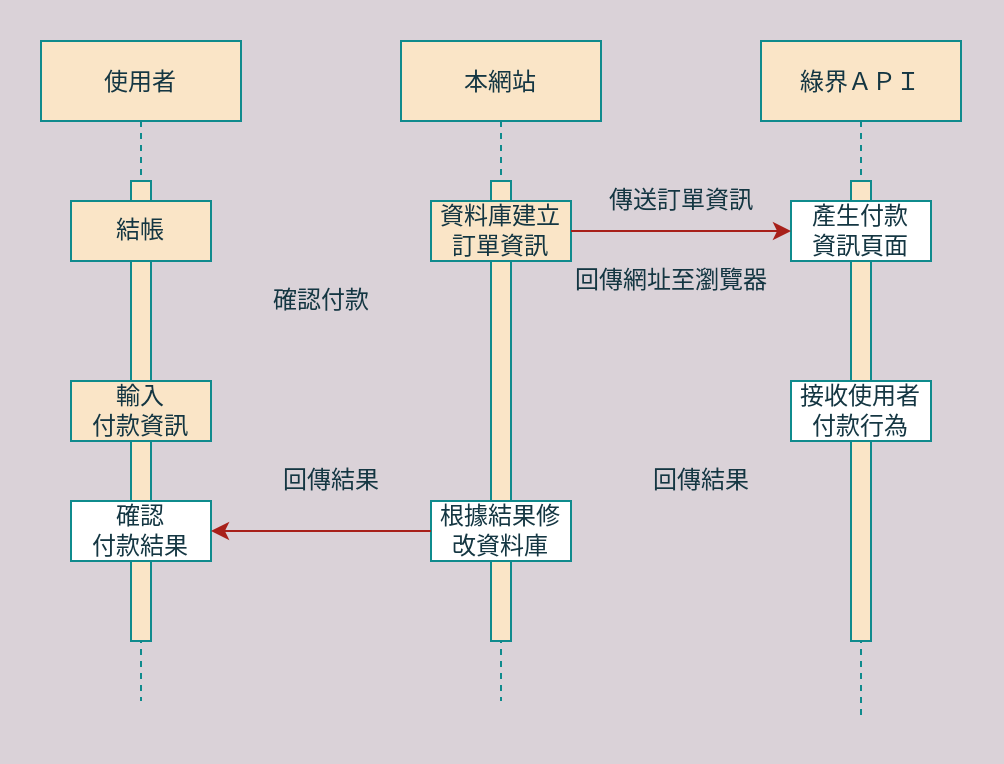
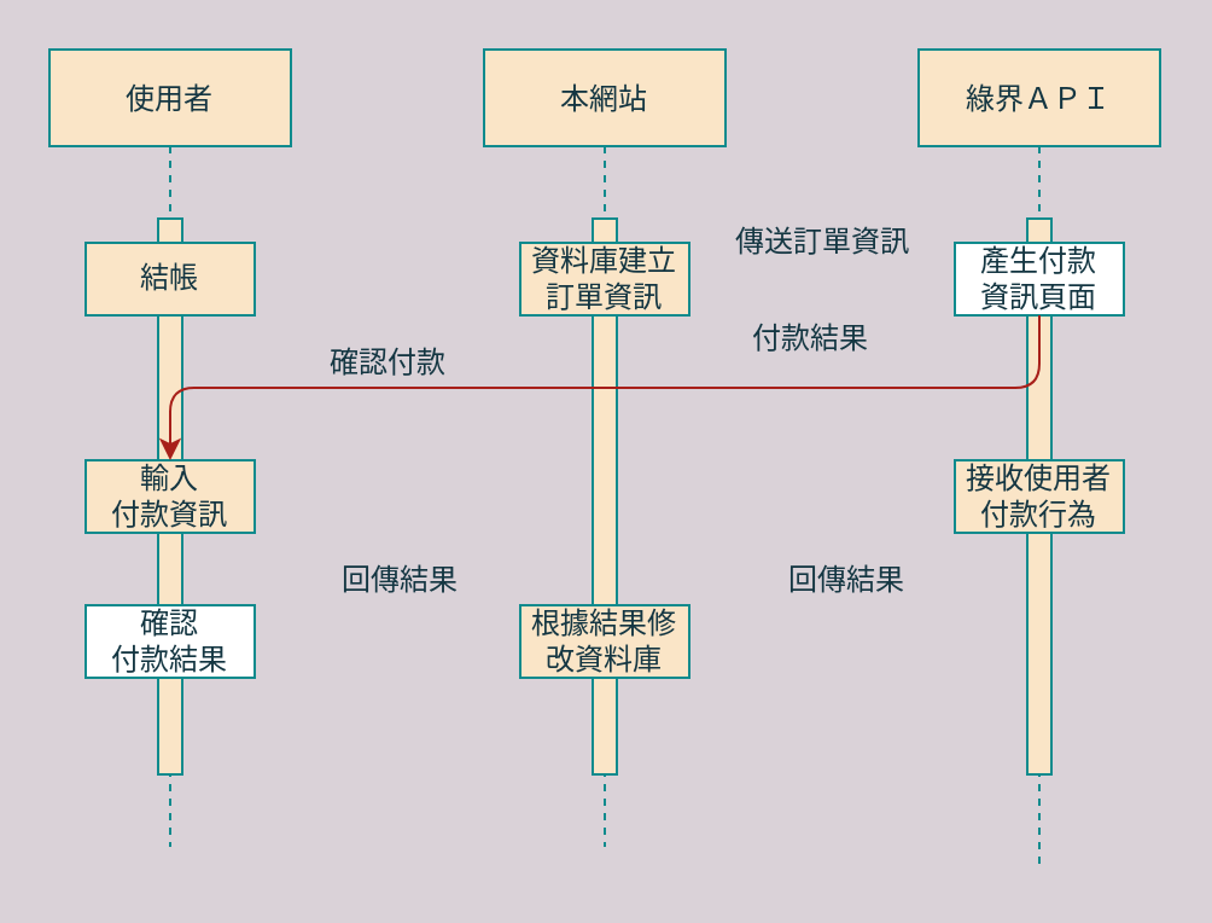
- <mxCell id="10" value="" style="endArrow=classic;html=1;rounded=1;sketch=0;fontColor=#143642;strokeColor=#A8201A;fillColor=#FAE5C7;curved=0;exitX=1;exitY=0.5;exitDx=0;exitDy=0;entryX=0;entryY=0.5;entryDx=0;entryDy=0;labelBackgroundColor=#DAD2D8;" parent="1" source="4" target="8" edge="1"><mxGeometry width="50" height="50" relative="1" as="geometry"><mxPoint x="310" y="220" as="sourcePoint" /><mxPoint x="360" y="170" as="targetPoint" /></mxGeometry></mxCell>
- <mxCell id="18" value="回傳網址至瀏覽器" style="text;html=1;align=center;verticalAlign=middle;resizable=0;points=[];autosize=1;strokeColor=none;fillColor=none;fontColor=#143642;" parent="1" vertex="1"><mxGeometry x="280" y="130" width="110" height="20" as="geometry" /></mxCell>
+ <mxCell id="18" value="付款結果" style="text;html=1;align=center;verticalAlign=middle;resizable=0;points=[];autosize=1;strokeColor=none;fillColor=none;fontColor=#143642;" parent="1" vertex="1"><mxGeometry x="280" y="130" width="110" height="20" as="geometry" /></mxCell>
+ <mxCell id="17" style="edgeStyle=orthogonalEdgeStyle;curved=0;rounded=1;sketch=0;orthogonalLoop=1;jettySize=auto;html=1;entryX=0.5;entryY=0;entryDx=0;entryDy=0;fontColor=#143642;strokeColor=#A8201A;fillColor=#FAE5C7;labelBackgroundColor=#DAD2D8;" parent="1" source="8" target="15" edge="1"><mxGeometry relative="1" as="geometry"><Array as="points"><mxPoint x="430" y="160" /><mxPoint x="70" y="160" /></Array></mxGeometry></mxCell>
- <mxCell id="9" value="接收使用者付款行為" style="rounded=0;whiteSpace=wrap;html=1;sketch=0;fontColor=#143642;strokeColor=#0F8B8D;fillColor=#ffffff;" parent="6" vertex="1"><mxGeometry x="15" y="170" width="70" height="30" as="geometry" /></mxCell>
+ <mxCell id="9" value="接收使用者付款行為" style="rounded=0;whiteSpace=wrap;html=1;sketch=0;fontColor=#143642;strokeColor=#0F8B8D;fillColor=#FAE5C7;" parent="6" vertex="1"><mxGeometry x="15" y="170" width="70" height="30" as="geometry" /></mxCell>
- <mxCell id="21" style="edgeStyle=orthogonalEdgeStyle;curved=0;rounded=1;sketch=0;orthogonalLoop=1;jettySize=auto;html=1;entryX=1;entryY=0.5;entryDx=0;entryDy=0;fontColor=#143642;strokeColor=#A8201A;fillColor=#FAE5C7;labelBackgroundColor=#DAD2D8;" parent="1" source="5" target="16" edge="1"><mxGeometry relative="1" as="geometry" /></mxCell>
- <mxCell id="5" value="根據結果修改資料庫" style="rounded=0;whiteSpace=wrap;html=1;sketch=0;fontColor=#143642;strokeColor=#0F8B8D;fillColor=#ffffff;" parent="2" vertex="1"><mxGeometry x="15" y="230" width="70" height="30" as="geometry" /></mxCell>
+ <mxCell id="5" value="根據結果修改資料庫" style="rounded=0;whiteSpace=wrap;html=1;sketch=0;fontColor=#143642;strokeColor=#0F8B8D;fillColor=#FAE5C7;" parent="2" vertex="1"><mxGeometry x="15" y="230" width="70" height="30" as="geometry" /></mxCell>
